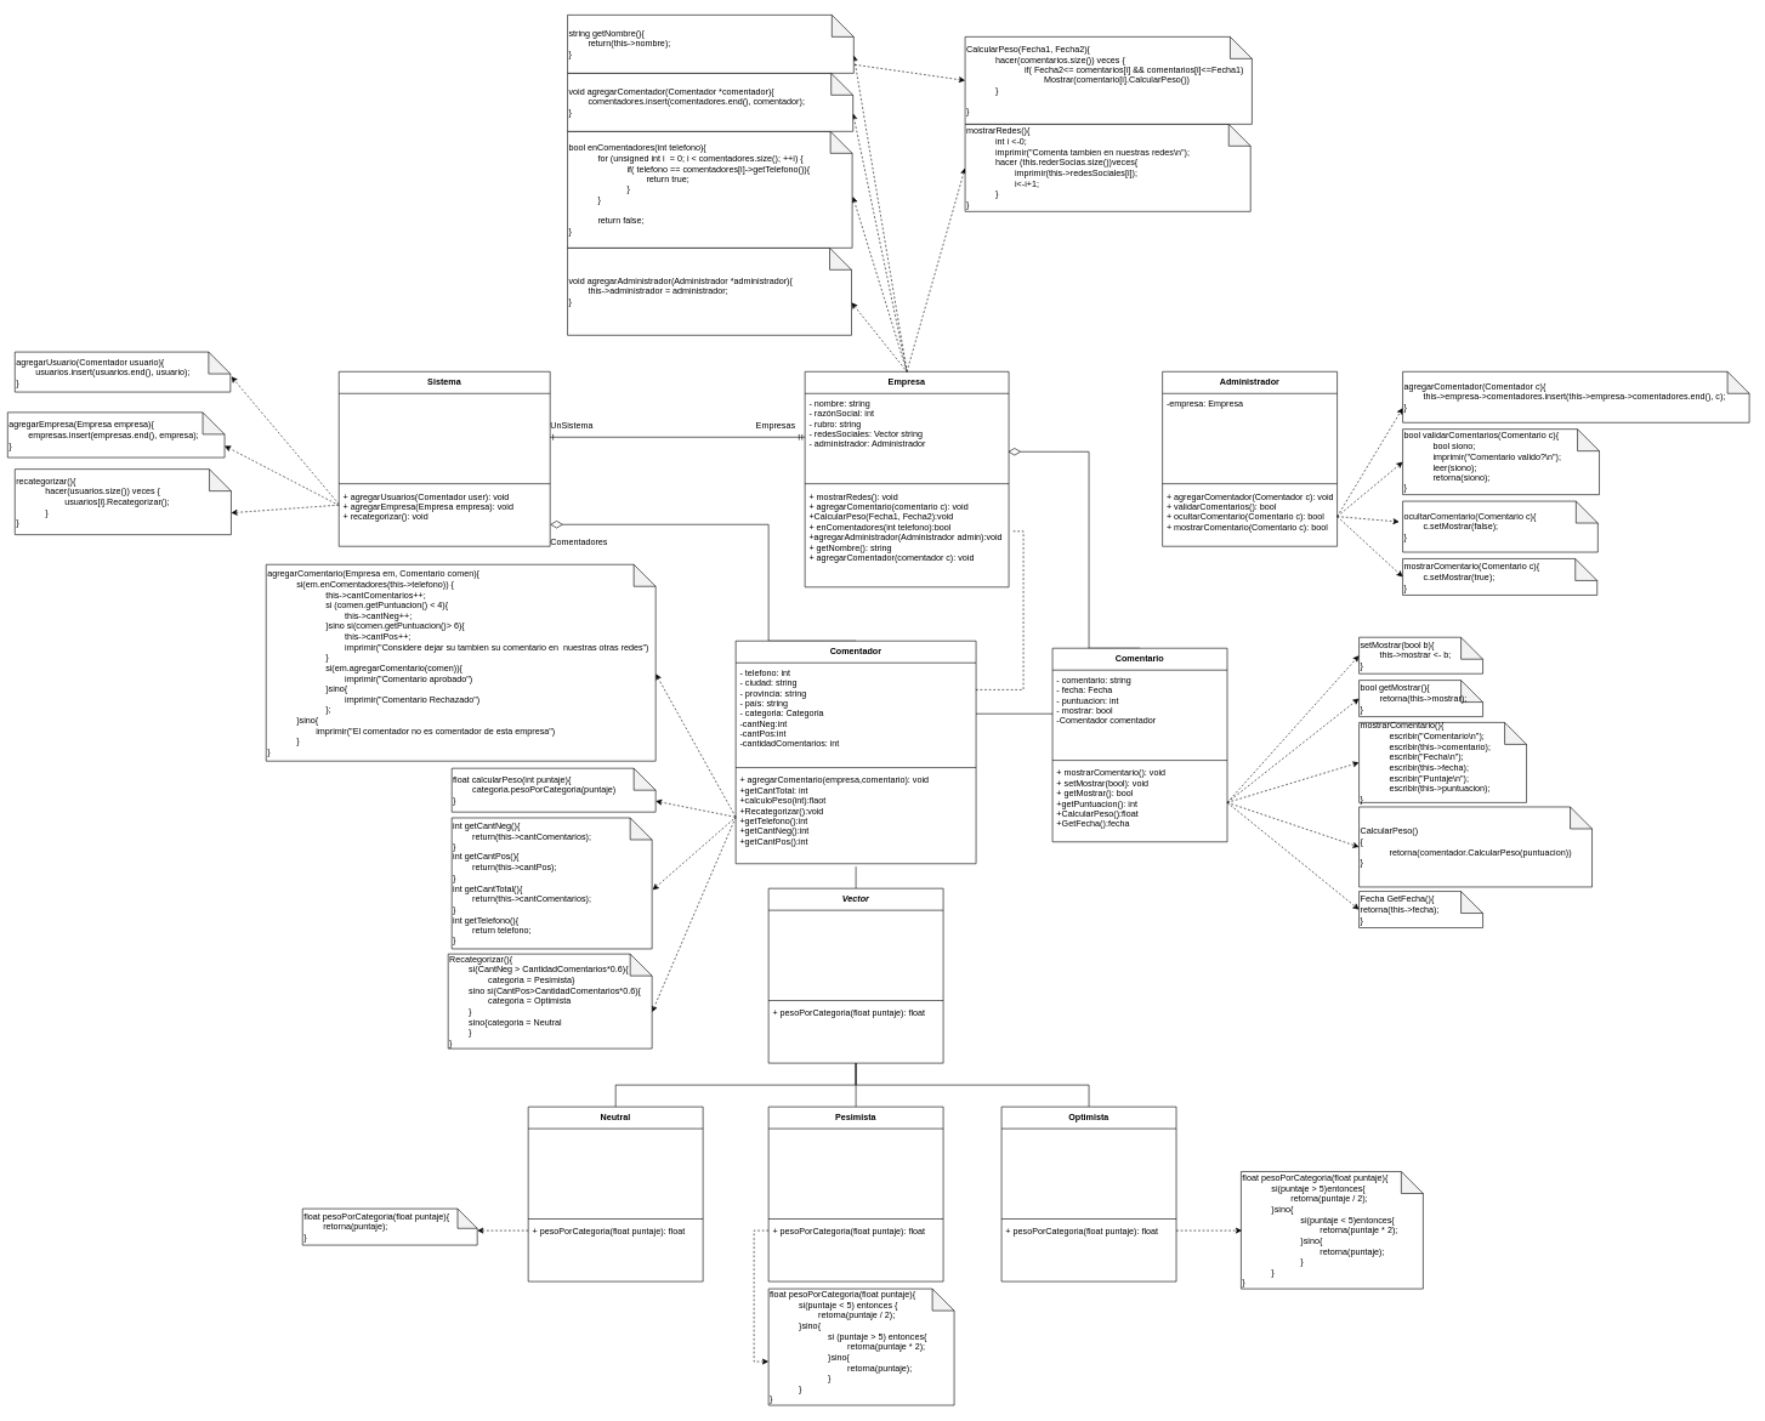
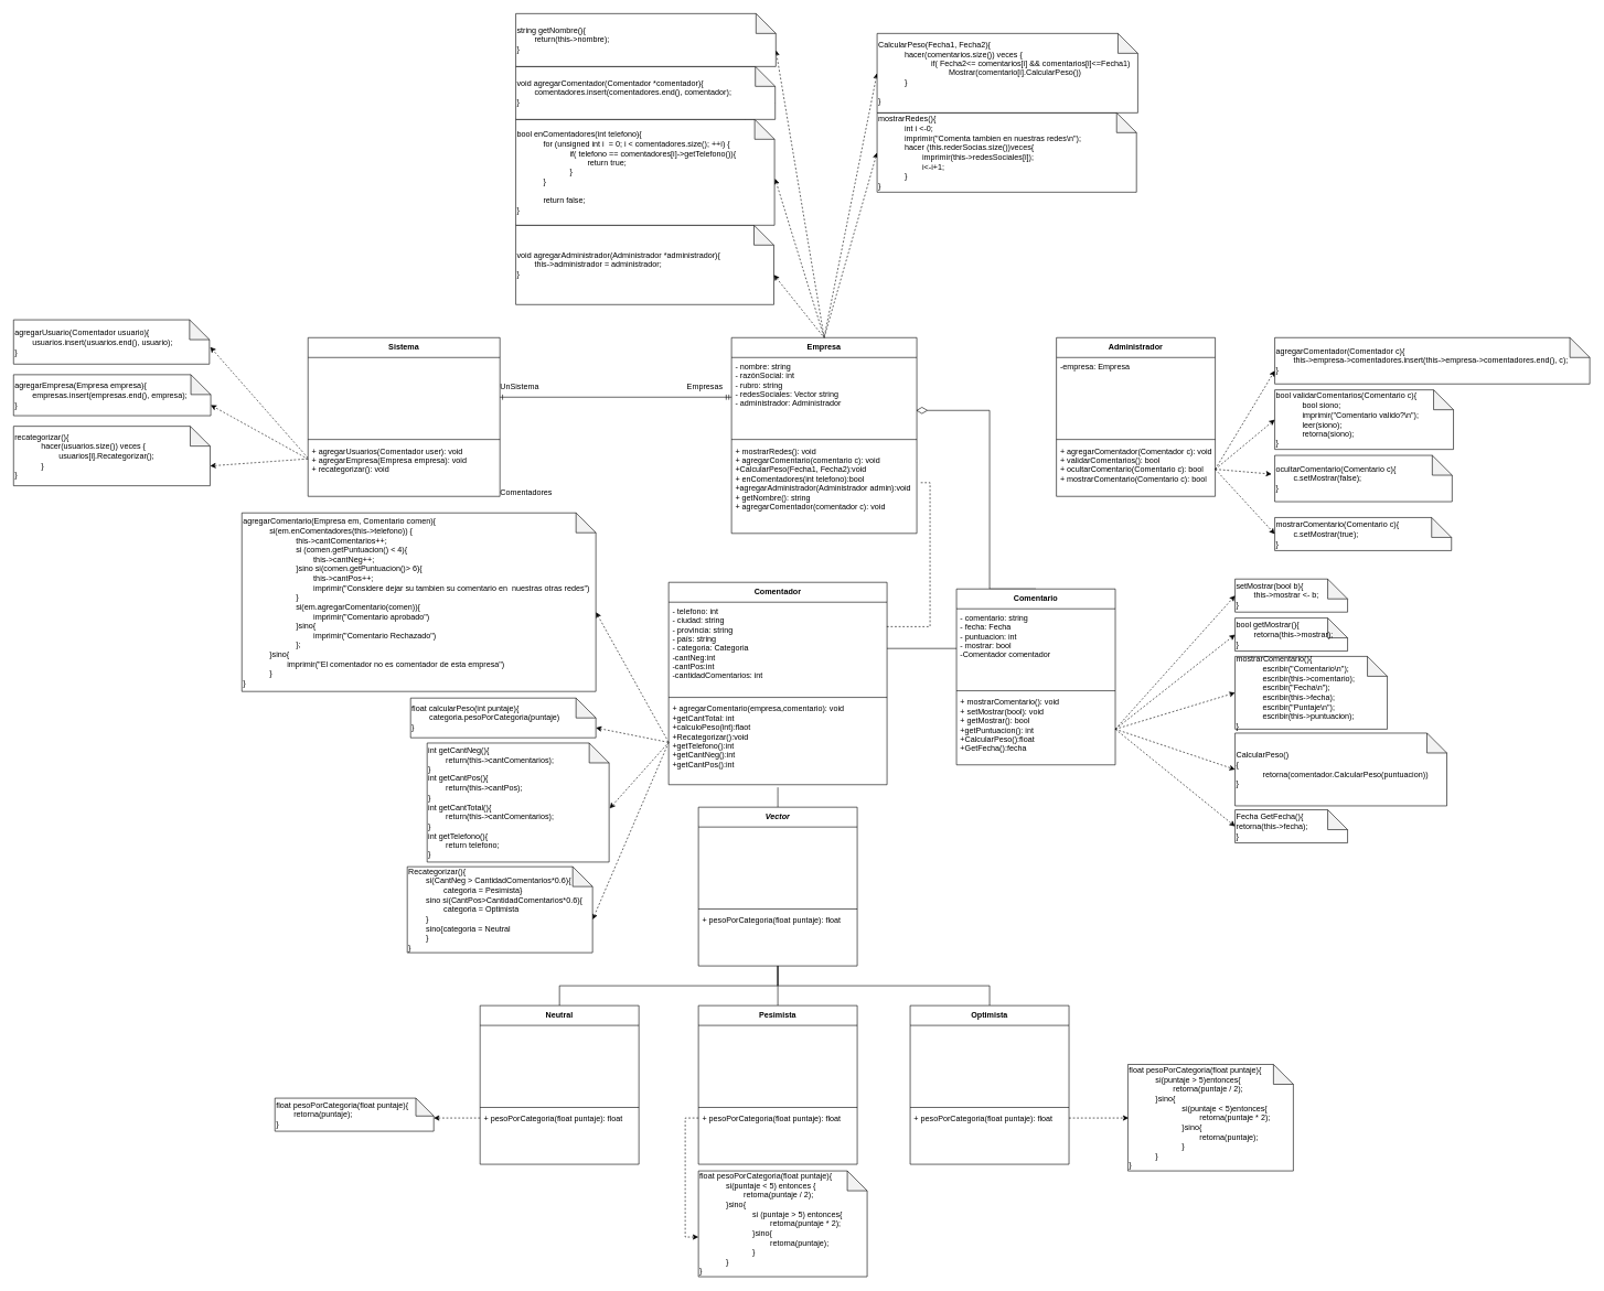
- <mxCell id="84" style="edgeStyle=none;rounded=0;orthogonalLoop=1;jettySize=auto;html=1;endArrow=none;endFill=0;dashed=1;exitX=0;exitY=0.5;exitDx=0;exitDy=0;exitPerimeter=0;startArrow=classic;startFill=1;" parent="1" source="85" edge="1" target="97"><mxGeometry relative="1" as="geometry"><mxPoint x="1245" y="110" as="targetPoint" /></mxGeometry></mxCell>
+ <mxCell id="84" style="edgeStyle=none;rounded=0;orthogonalLoop=1;jettySize=auto;html=1;endArrow=none;endFill=0;dashed=1;entryX=0.5;entryY=0;entryDx=0;entryDy=0;exitX=0;exitY=0.5;exitDx=0;exitDy=0;exitPerimeter=0;startArrow=classic;startFill=1;" parent="1" source="85" edge="1" target="13"><mxGeometry relative="1" as="geometry"><mxPoint x="1245" y="110" as="targetPoint" /></mxGeometry></mxCell>
- <mxCell id="94" style="edgeStyle=none;rounded=0;orthogonalLoop=1;jettySize=auto;html=1;endArrow=none;endFill=0;dashed=1;exitX=0;exitY=0;exitDx=392;exitDy=55;exitPerimeter=0;entryX=0.5;entryY=0;entryDx=0;entryDy=0;startArrow=classic;startFill=1;" parent="1" source="95" edge="1" target="13"><mxGeometry relative="1" as="geometry"><mxPoint x="1245" y="23" as="targetPoint" /></mxGeometry></mxCell>
+ <mxCell id="94" style="edgeStyle=none;rounded=0;orthogonalLoop=1;jettySize=auto;html=1;endArrow=none;endFill=0;dashed=1;exitX=0;exitY=0;exitDx=392;exitDy=55;exitPerimeter=0;startArrow=classic;startFill=1;" parent="1" source="95" edge="1" target="93"><mxGeometry relative="1" as="geometry"><mxPoint x="1245" y="23" as="targetPoint" /></mxGeometry></mxCell>
- <mxCell id="50" value="&lt;div&gt;agregarUsuario(Comentador usuario){&lt;/div&gt;&lt;div&gt;&lt;span style=&quot;&quot;&gt;&#09;&lt;/span&gt;&lt;span style=&quot;white-space: pre;&quot;&gt;&#09;&lt;/span&gt;usuarios.insert(usuarios.end(), usuario);&lt;/div&gt;&lt;div&gt;}&lt;/div&gt;" style="shape=note;whiteSpace=wrap;html=1;backgroundOutline=1;darkOpacity=0.05;hachureGap=4;align=left;" parent="1" vertex="1"><mxGeometry x="20" y="483" width="296" height="55" as="geometry" /></mxCell>
+ <mxCell id="50" value="&lt;div&gt;agregarUsuario(Comentador usuario){&lt;/div&gt;&lt;div&gt;&lt;span style=&quot;&quot;&gt;&#09;&lt;/span&gt;&lt;span style=&quot;white-space: pre;&quot;&gt;&#09;&lt;/span&gt;usuarios.insert(usuarios.end(), usuario);&lt;/div&gt;&lt;div&gt;}&lt;/div&gt;" style="shape=note;whiteSpace=wrap;html=1;backgroundOutline=1;darkOpacity=0.05;hachureGap=4;align=left;" parent="1" vertex="1"><mxGeometry x="20" y="483" width="296" height="67" as="geometry" /></mxCell>
- <mxCell id="51" value="&lt;div&gt;agregarEmpresa(Empresa empresa){&lt;/div&gt;&lt;div&gt;&lt;span style=&quot;&quot;&gt;&#09;&lt;/span&gt;&lt;span style=&quot;white-space: pre;&quot;&gt;&#09;&lt;/span&gt;empresas.insert(empresas.end(), empresa);&lt;/div&gt;&lt;div&gt;}&lt;/div&gt;" style="shape=note;whiteSpace=wrap;html=1;backgroundOutline=1;darkOpacity=0.05;hachureGap=4;align=left;" parent="1" vertex="1"><mxGeometry x="10" y="566" width="298" height="62" as="geometry" /></mxCell>
+ <mxCell id="51" value="&lt;div&gt;agregarEmpresa(Empresa empresa){&lt;/div&gt;&lt;div&gt;&lt;span style=&quot;&quot;&gt;&#09;&lt;/span&gt;&lt;span style=&quot;white-space: pre;&quot;&gt;&#09;&lt;/span&gt;empresas.insert(empresas.end(), empresa);&lt;/div&gt;&lt;div&gt;}&lt;/div&gt;" style="shape=note;whiteSpace=wrap;html=1;backgroundOutline=1;darkOpacity=0.05;hachureGap=4;align=left;" parent="1" vertex="1"><mxGeometry x="20" y="566" width="298" height="62" as="geometry" /></mxCell>
- <mxCell id="3" style="edgeStyle=orthogonalEdgeStyle;rounded=0;orthogonalLoop=1;jettySize=auto;html=1;endArrow=diamondThin;endFill=0;startSize=6;endSize=15;exitX=0.5;exitY=0;exitDx=0;exitDy=0;entryX=1;entryY=0.634;entryDx=0;entryDy=0;entryPerimeter=0;" parent="1" source="17" target="11" edge="1"><mxGeometry relative="1" as="geometry"><mxPoint x="765" y="720" as="targetPoint" /><Array as="points"><mxPoint x="1055" y="880" /><mxPoint x="1055" y="720" /></Array><mxPoint x="1585" y="670" as="sourcePoint" /></mxGeometry></mxCell>
- <mxCell id="65" value="&lt;div&gt;mostrarComentario(Comentario c){&lt;/div&gt;&lt;div&gt;&lt;span style=&quot;&quot;&gt;&#09;&lt;/span&gt;&lt;span style=&quot;white-space: pre;&quot;&gt;&#09;&lt;/span&gt;c.setMostrar(true);&lt;/div&gt;&lt;div&gt;}&lt;/div&gt;" style="shape=note;whiteSpace=wrap;html=1;backgroundOutline=1;darkOpacity=0.05;hachureGap=4;align=left;" parent="1" vertex="1"><mxGeometry x="1926" y="767" width="267" height="50" as="geometry" /></mxCell>
+ <mxCell id="65" value="&lt;div&gt;mostrarComentario(Comentario c){&lt;/div&gt;&lt;div&gt;&lt;span style=&quot;&quot;&gt;&#09;&lt;/span&gt;&lt;span style=&quot;white-space: pre;&quot;&gt;&#09;&lt;/span&gt;c.setMostrar(true);&lt;/div&gt;&lt;div&gt;}&lt;/div&gt;" style="shape=note;whiteSpace=wrap;html=1;backgroundOutline=1;darkOpacity=0.05;hachureGap=4;align=left;" parent="1" vertex="1"><mxGeometry x="1926" y="782" width="267" height="50" as="geometry" /></mxCell>
- <mxCell id="62" value="&lt;div&gt;&lt;div&gt;int getCantNeg(){&lt;/div&gt;&lt;div&gt;&lt;span style=&quot;&quot;&gt;&#09;&lt;/span&gt;&lt;span style=&quot;&quot;&gt;&#09;&lt;/span&gt;&lt;span style=&quot;white-space: pre;&quot;&gt;&#09;&lt;/span&gt;return(this-&amp;gt;cantComentarios);&lt;/div&gt;&lt;div&gt;}&lt;/div&gt;&lt;div&gt;int getCantPos(){&lt;/div&gt;&lt;div&gt;&lt;span style=&quot;&quot;&gt;&#09;&lt;/span&gt;&lt;span style=&quot;&quot;&gt;&#09;&lt;/span&gt;&lt;span style=&quot;white-space: pre;&quot;&gt;&#09;&lt;/span&gt;return(this-&amp;gt;cantPos);&lt;/div&gt;&lt;div&gt;}&lt;/div&gt;&lt;div&gt;int getCantTotal(){&lt;/div&gt;&lt;div&gt;&lt;span style=&quot;&quot;&gt;&#09;&lt;/span&gt;&lt;span style=&quot;&quot;&gt;&#09;&lt;/span&gt;&lt;span style=&quot;white-space: pre;&quot;&gt;&#09;&lt;/span&gt;return(this-&amp;gt;cantComentarios);&lt;/div&gt;&lt;div&gt;}&lt;/div&gt;&lt;/div&gt;&lt;div&gt;&lt;div&gt;int getTelefono(){&lt;/div&gt;&lt;div&gt;&lt;span style=&quot;&quot;&gt;&#09;&lt;/span&gt;&lt;span style=&quot;white-space: pre;&quot;&gt;&#09;&lt;/span&gt;return telefono;&lt;/div&gt;&lt;div&gt;}&lt;/div&gt;&lt;/div&gt;" style="shape=note;whiteSpace=wrap;html=1;backgroundOutline=1;darkOpacity=0.05;hachureGap=4;align=left;" parent="1" vertex="1"><mxGeometry x="620" y="1123" width="275" height="180" as="geometry" /></mxCell>
+ <mxCell id="62" value="&lt;div&gt;&lt;div&gt;int getCantNeg(){&lt;/div&gt;&lt;div&gt;&lt;span style=&quot;&quot;&gt;&#09;&lt;/span&gt;&lt;span style=&quot;&quot;&gt;&#09;&lt;/span&gt;&lt;span style=&quot;white-space: pre;&quot;&gt;&#09;&lt;/span&gt;return(this-&amp;gt;cantComentarios);&lt;/div&gt;&lt;div&gt;}&lt;/div&gt;&lt;div&gt;int getCantPos(){&lt;/div&gt;&lt;div&gt;&lt;span style=&quot;&quot;&gt;&#09;&lt;/span&gt;&lt;span style=&quot;&quot;&gt;&#09;&lt;/span&gt;&lt;span style=&quot;white-space: pre;&quot;&gt;&#09;&lt;/span&gt;return(this-&amp;gt;cantPos);&lt;/div&gt;&lt;div&gt;}&lt;/div&gt;&lt;div&gt;int getCantTotal(){&lt;/div&gt;&lt;div&gt;&lt;span style=&quot;&quot;&gt;&#09;&lt;/span&gt;&lt;span style=&quot;&quot;&gt;&#09;&lt;/span&gt;&lt;span style=&quot;white-space: pre;&quot;&gt;&#09;&lt;/span&gt;return(this-&amp;gt;cantComentarios);&lt;/div&gt;&lt;div&gt;}&lt;/div&gt;&lt;/div&gt;&lt;div&gt;&lt;div&gt;int getTelefono(){&lt;/div&gt;&lt;div&gt;&lt;span style=&quot;&quot;&gt;&#09;&lt;/span&gt;&lt;span style=&quot;white-space: pre;&quot;&gt;&#09;&lt;/span&gt;return telefono;&lt;/div&gt;&lt;div&gt;}&lt;/div&gt;&lt;/div&gt;" style="shape=note;whiteSpace=wrap;html=1;backgroundOutline=1;darkOpacity=0.05;hachureGap=4;align=left;" parent="1" vertex="1"><mxGeometry x="645" y="1123" width="275" height="180" as="geometry" /></mxCell>
